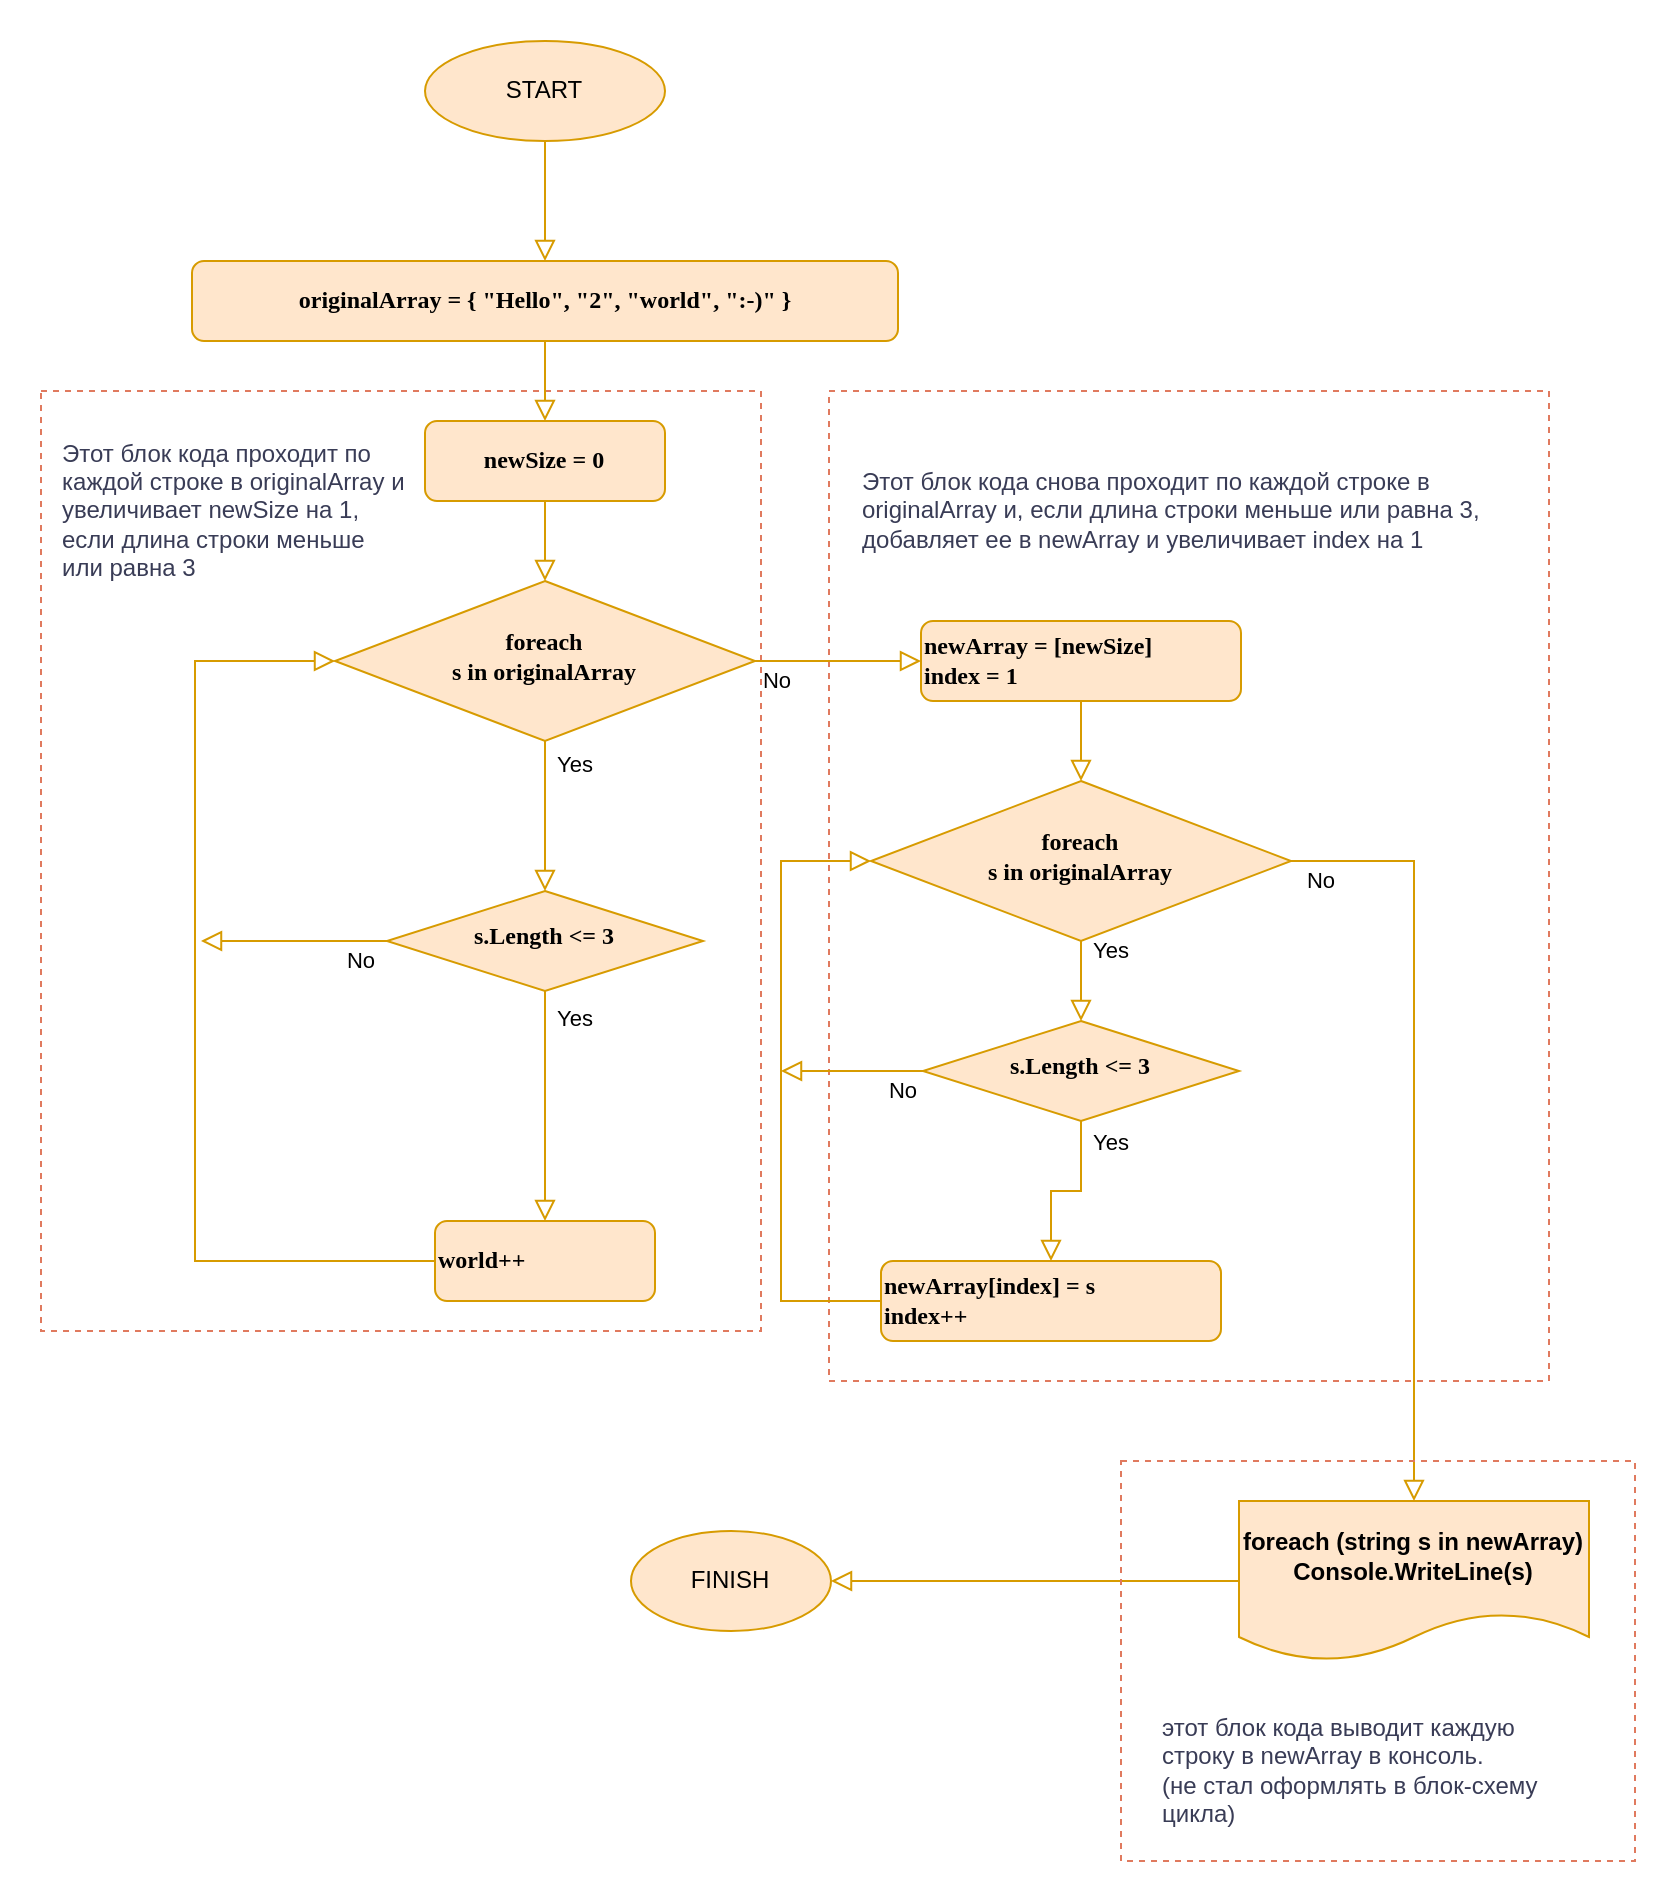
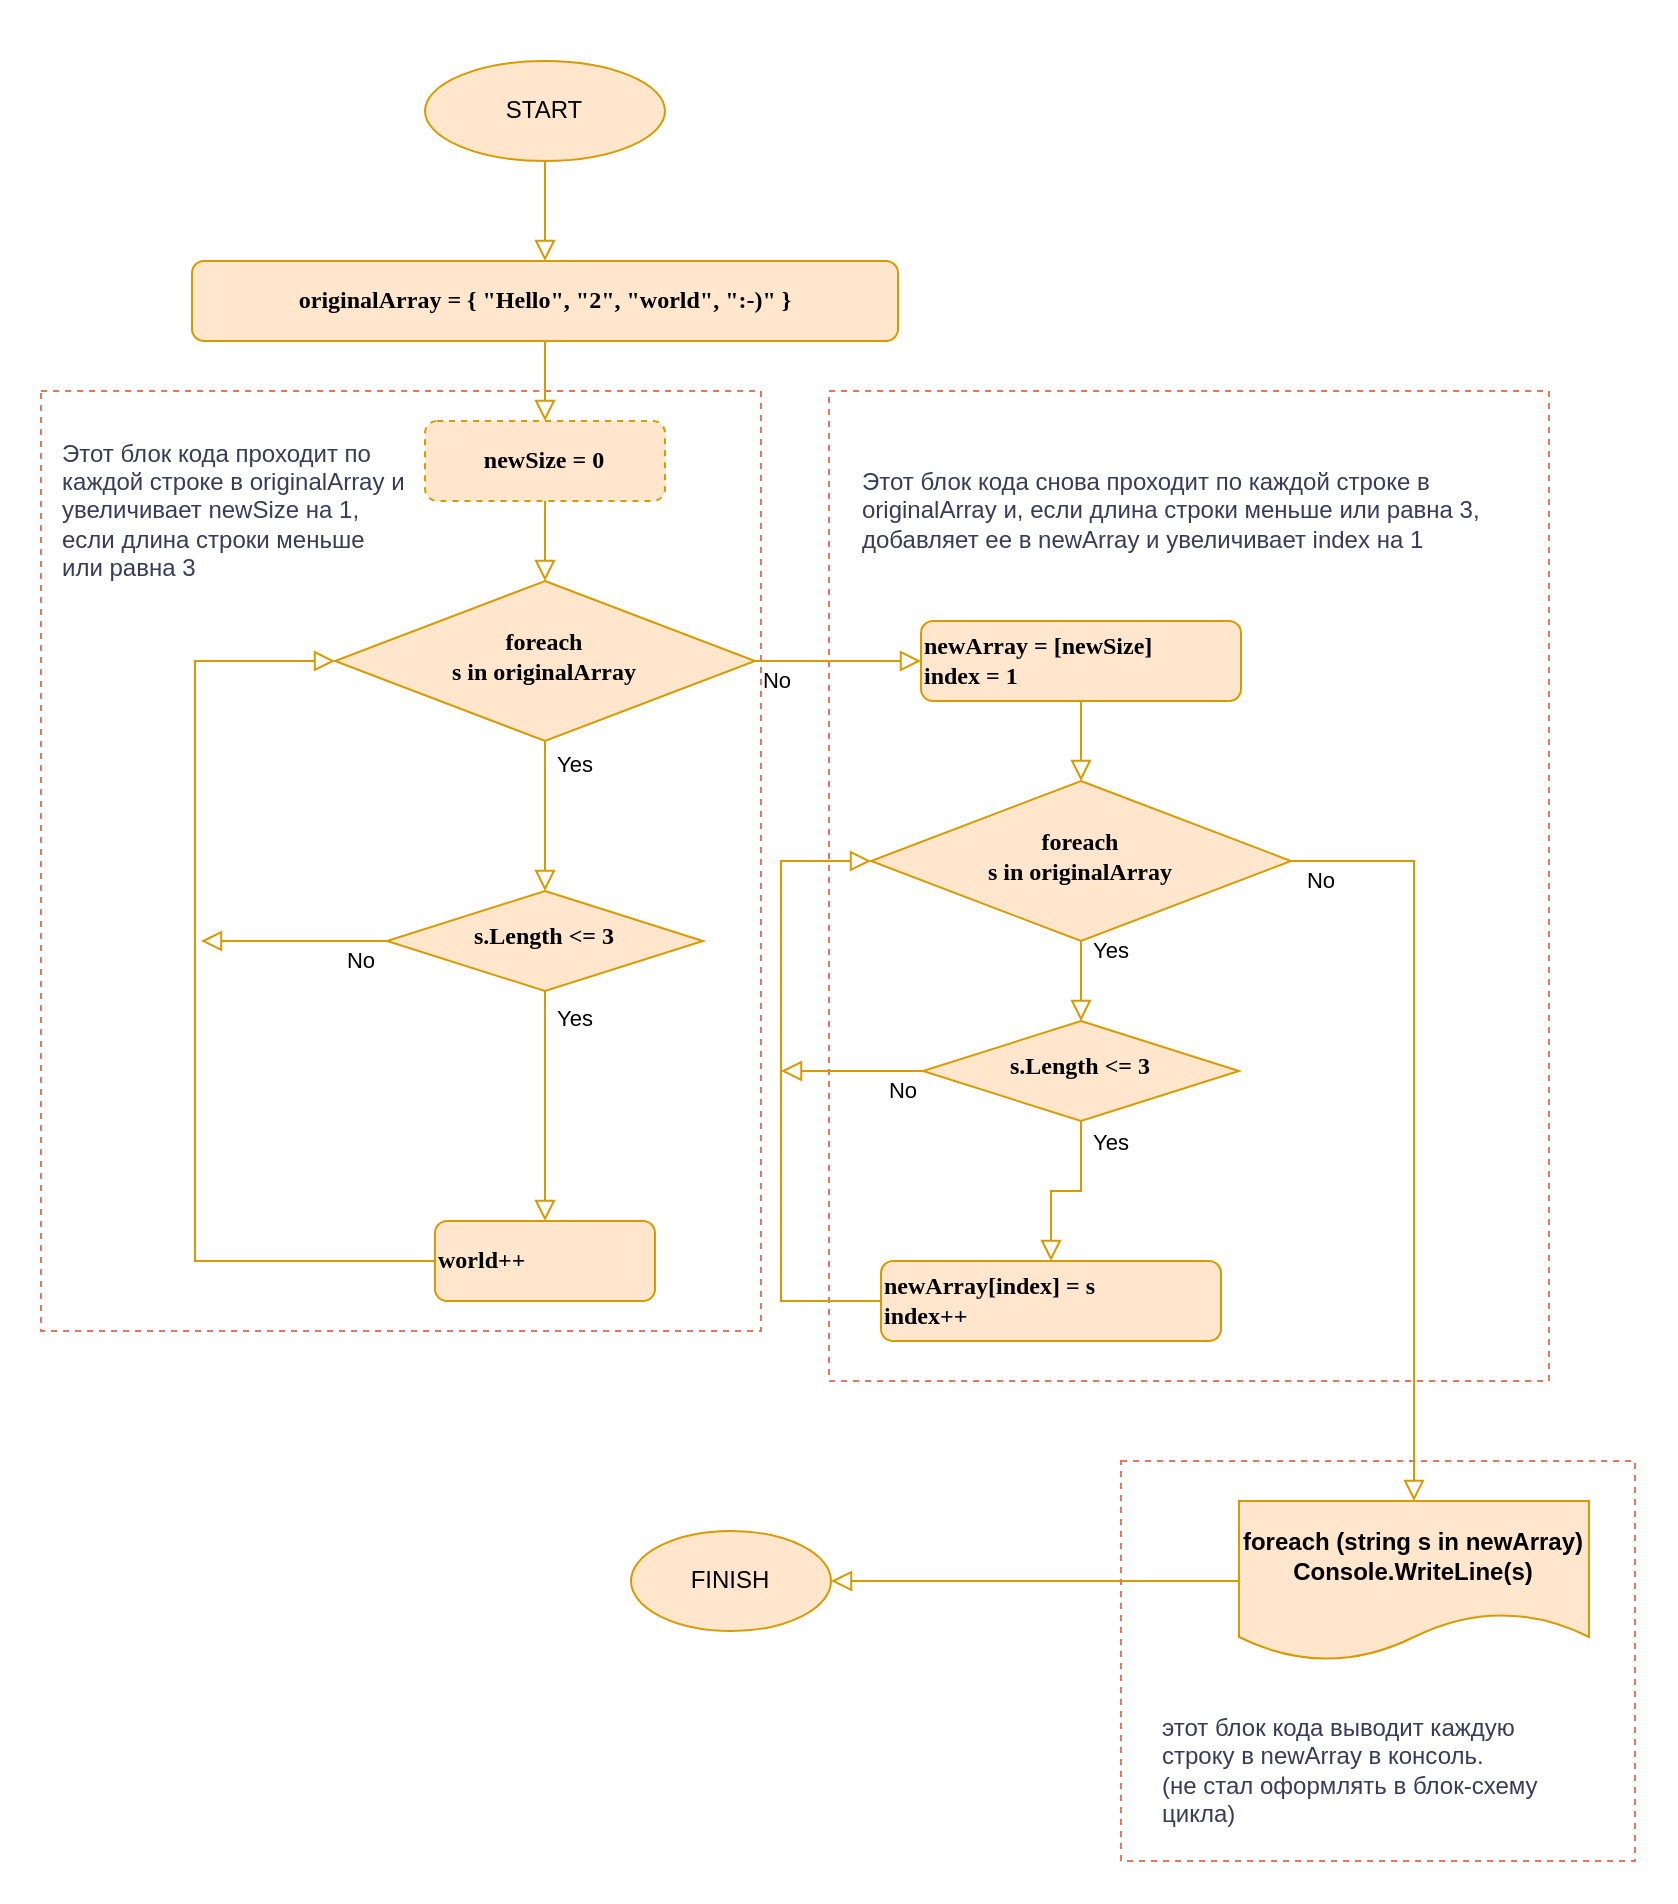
- <mxCell id="28" value="START" style="ellipse;whiteSpace=wrap;html=1;strokeColor=#d79b00;fillColor=#ffe6cc;" vertex="1" parent="1"><mxGeometry x="212" y="20" width="120" height="50" as="geometry" /></mxCell>
+ <mxCell id="28" value="START" style="ellipse;whiteSpace=wrap;html=1;strokeColor=#d79b00;fillColor=#ffe6cc;" vertex="1" parent="1"><mxGeometry x="212" y="30" width="120" height="50" as="geometry" /></mxCell>
- <mxCell id="9" value="&lt;font face=&quot;Verdana&quot;&gt;&lt;b&gt;newSize = 0&lt;/b&gt;&lt;/font&gt;" style="rounded=1;whiteSpace=wrap;html=1;fontSize=12;glass=0;strokeWidth=1;shadow=0;labelBackgroundColor=none;fillColor=#ffe6cc;strokeColor=#d79b00;" parent="1" vertex="1"><mxGeometry x="212" y="210" width="120" height="40" as="geometry" /></mxCell>
+ <mxCell id="9" value="&lt;font face=&quot;Verdana&quot;&gt;&lt;b&gt;newSize = 0&lt;/b&gt;&lt;/font&gt;" style="rounded=1;whiteSpace=wrap;html=1;fontSize=12;glass=0;strokeWidth=1;shadow=0;labelBackgroundColor=none;fillColor=#ffe6cc;strokeColor=#d79b00;dashed=1;" parent="1" vertex="1"><mxGeometry x="212" y="210" width="120" height="40" as="geometry" /></mxCell>
